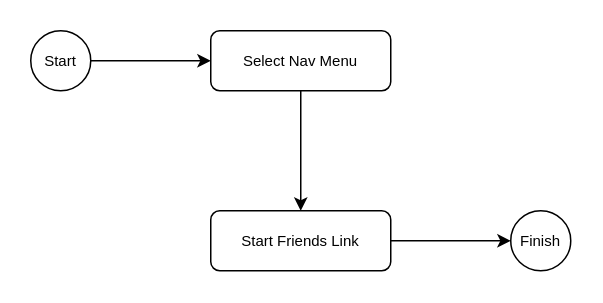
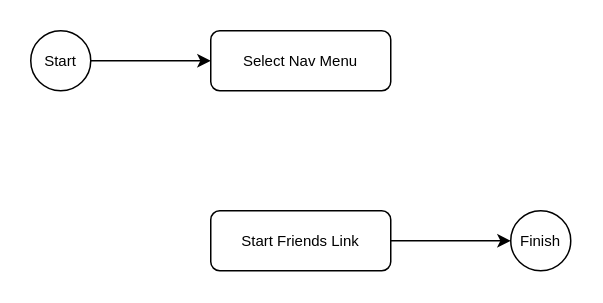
- <mxCell id="4" value="" style="edgeStyle=orthogonalEdgeStyle;rounded=0;orthogonalLoop=1;jettySize=auto;html=1;" edge="1" parent="1" source="5" target="7"><mxGeometry relative="1" as="geometry" /></mxCell>
